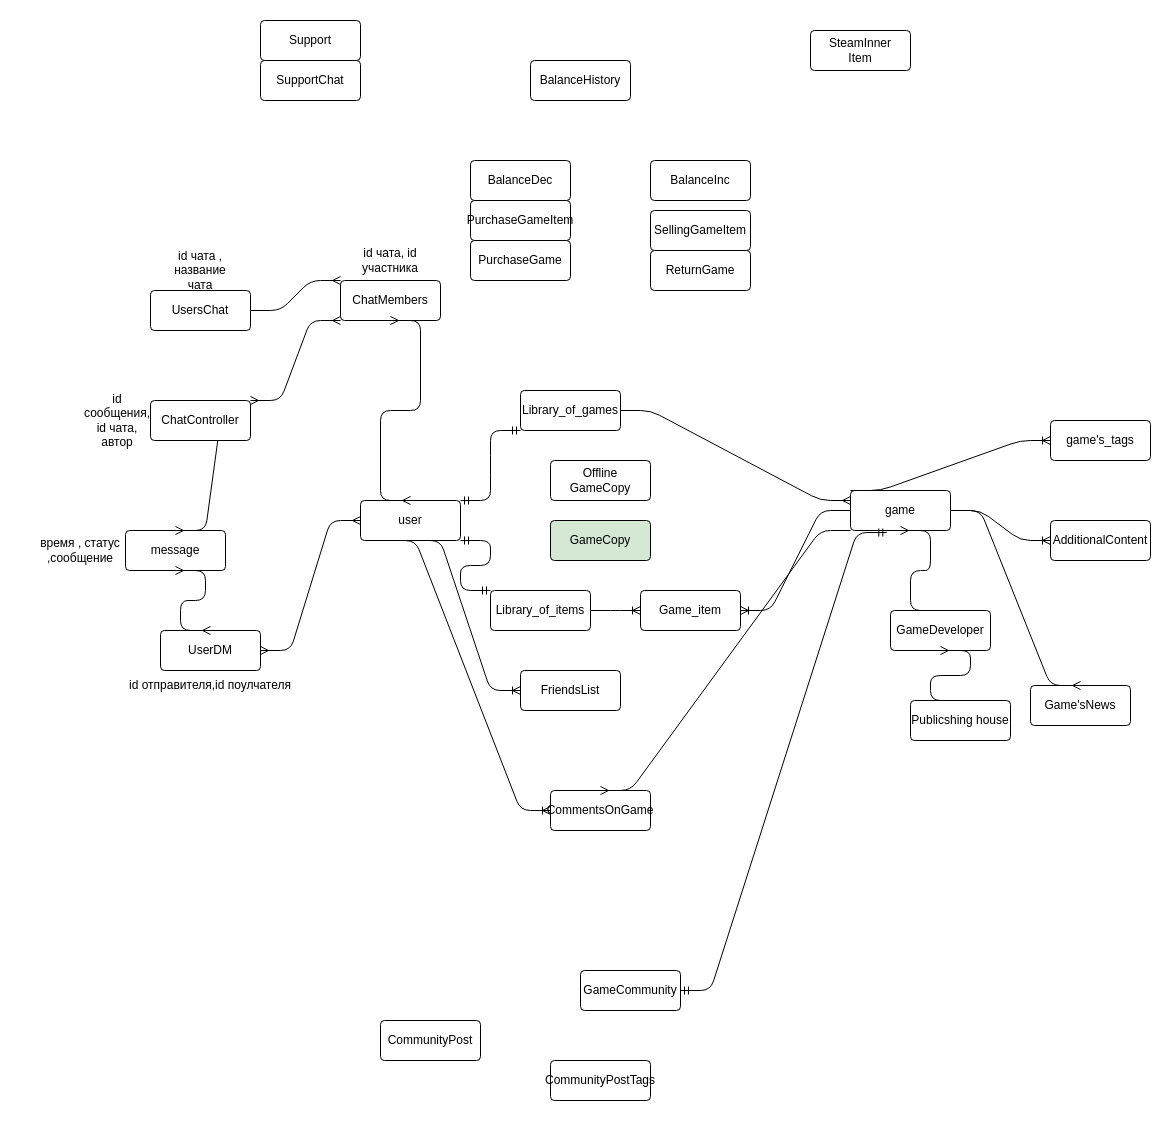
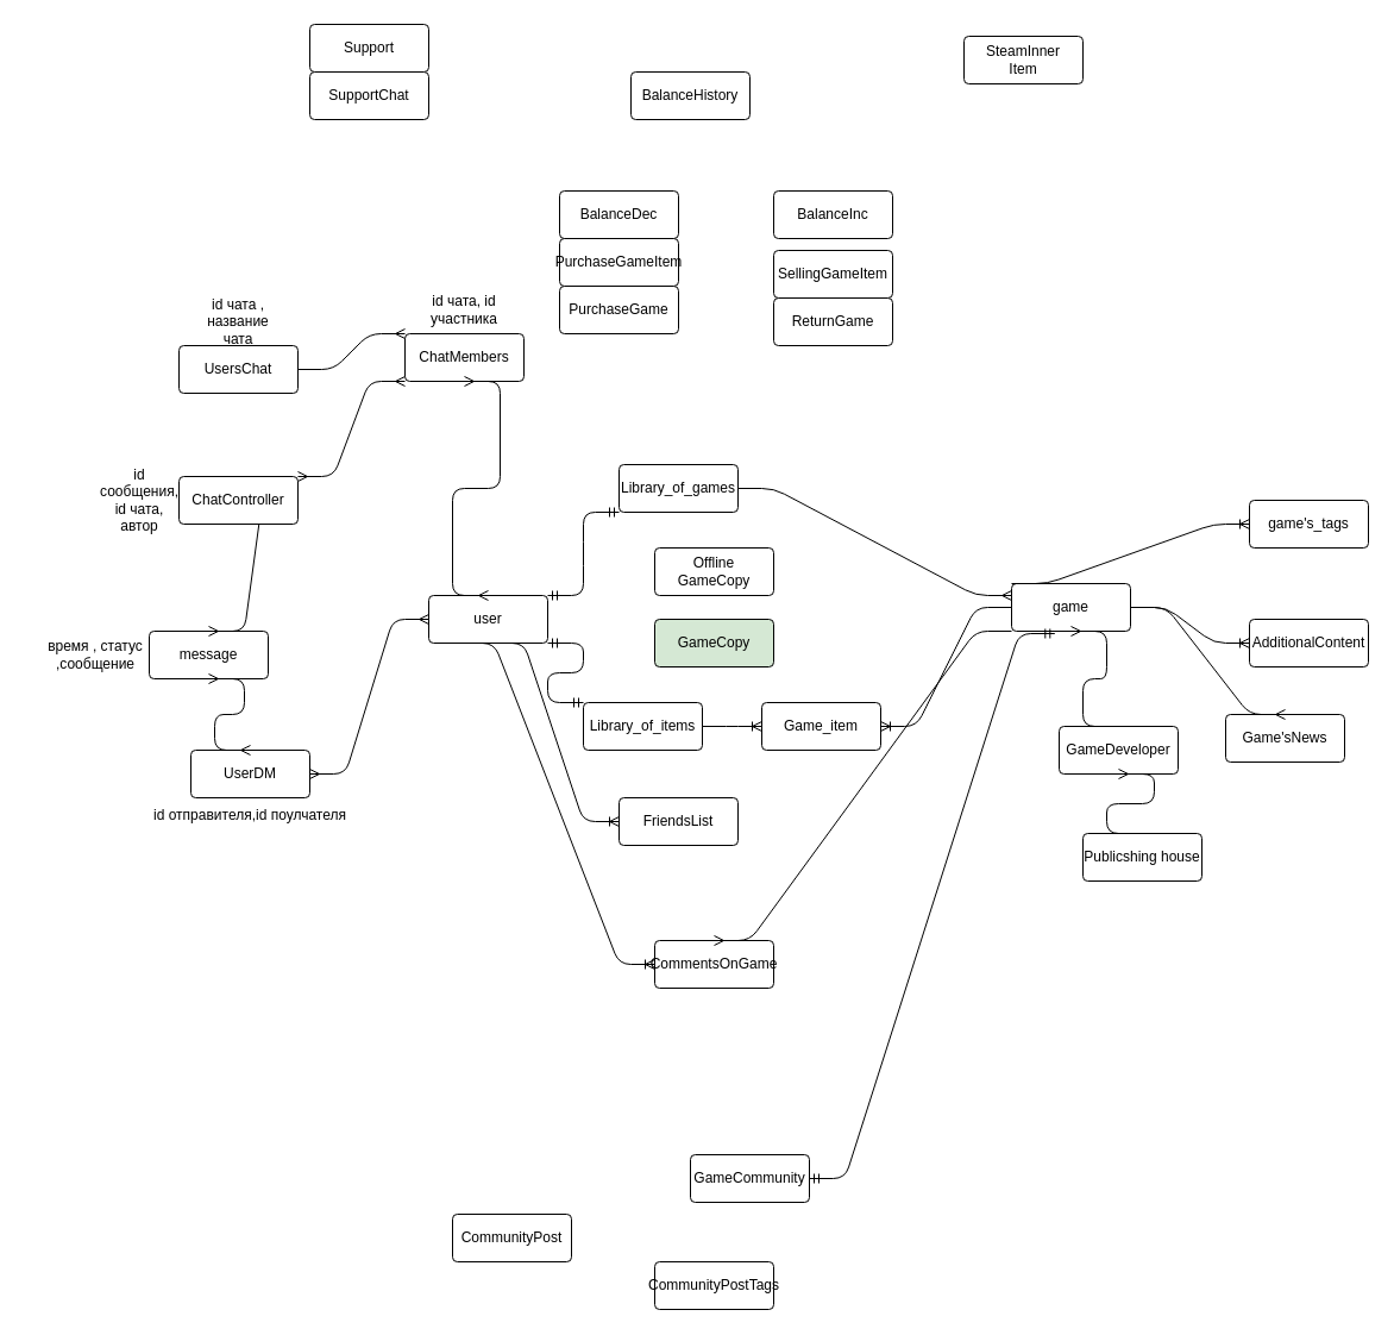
- <mxCell id="15" value="Game'sNews" style="rounded=1;arcSize=10;whiteSpace=wrap;html=1;align=center;" vertex="1" parent="1"><mxGeometry x="1030" y="685" width="100" height="40" as="geometry" /></mxCell>
+ <mxCell id="15" value="Game'sNews" style="rounded=1;arcSize=10;whiteSpace=wrap;html=1;align=center;" vertex="1" parent="1"><mxGeometry x="1030" y="600" width="100" height="40" as="geometry" /></mxCell>
